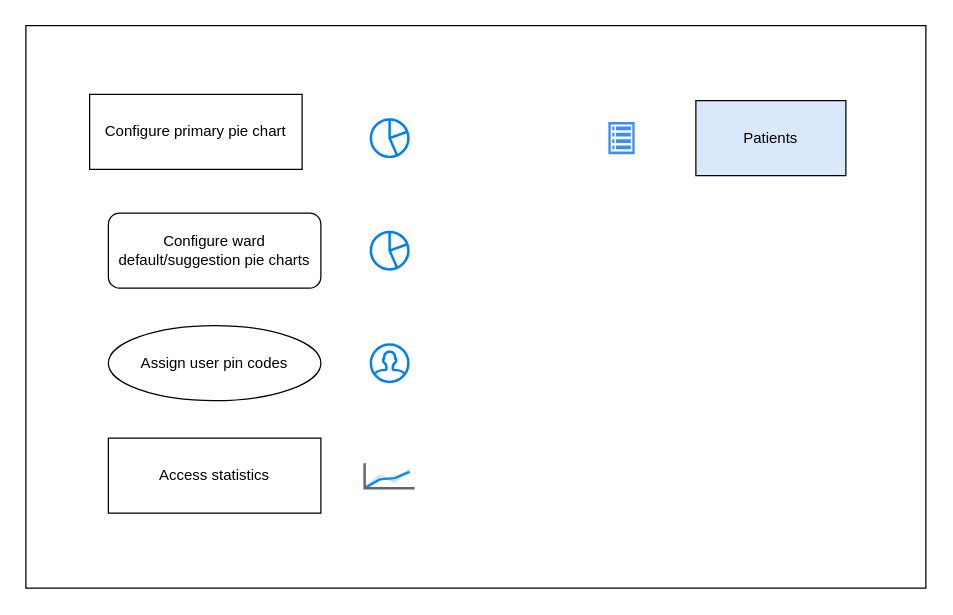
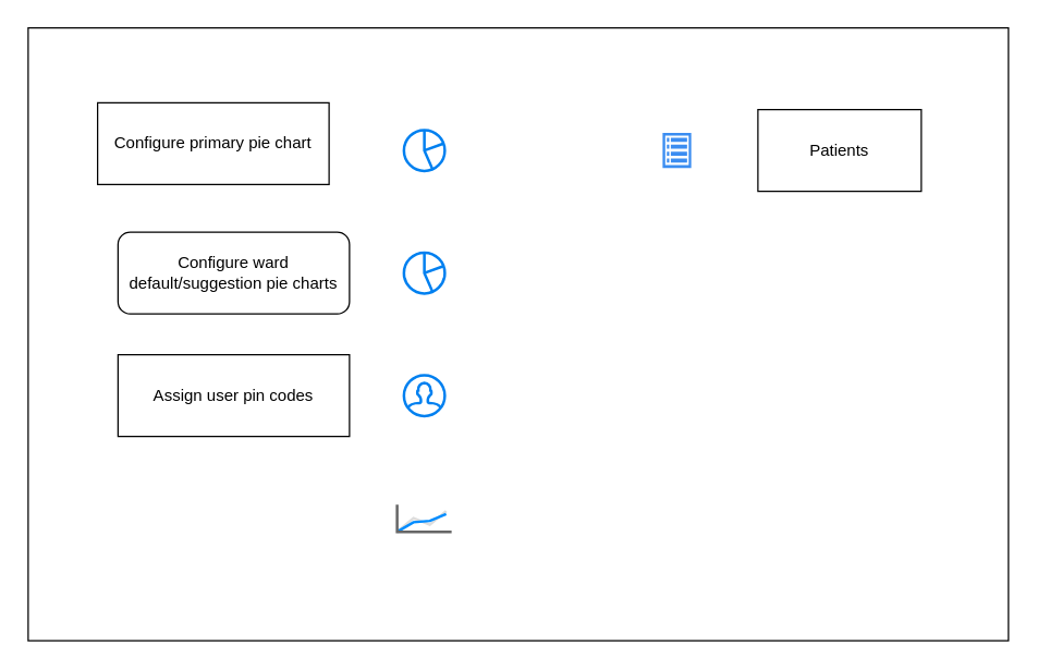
- <mxCell id="11" value="Patients" style="rounded=0;whiteSpace=wrap;html=1;fillColor=#dae8fc;" parent="1" vertex="1"><mxGeometry x="556" y="80" width="120" height="60" as="geometry" /></mxCell>
+ <mxCell id="11" value="Patients" style="rounded=0;whiteSpace=wrap;html=1;" parent="1" vertex="1"><mxGeometry x="556" y="80" width="120" height="60" as="geometry" /></mxCell>
- <mxCell id="4" value="Assign user pin codes" style="ellipse;whiteSpace=wrap;html=1;" parent="1" vertex="1"><mxGeometry x="86" y="260" width="170" height="60" as="geometry" /></mxCell>
+ <mxCell id="4" value="Assign user pin codes" style="rounded=0;whiteSpace=wrap;html=1;" parent="1" vertex="1"><mxGeometry x="86" y="260" width="170" height="60" as="geometry" /></mxCell>
- <mxCell id="5" value="Access statistics" style="rounded=0;whiteSpace=wrap;html=1;" parent="1" vertex="1"><mxGeometry x="86" y="350" width="170" height="60" as="geometry" /></mxCell>
